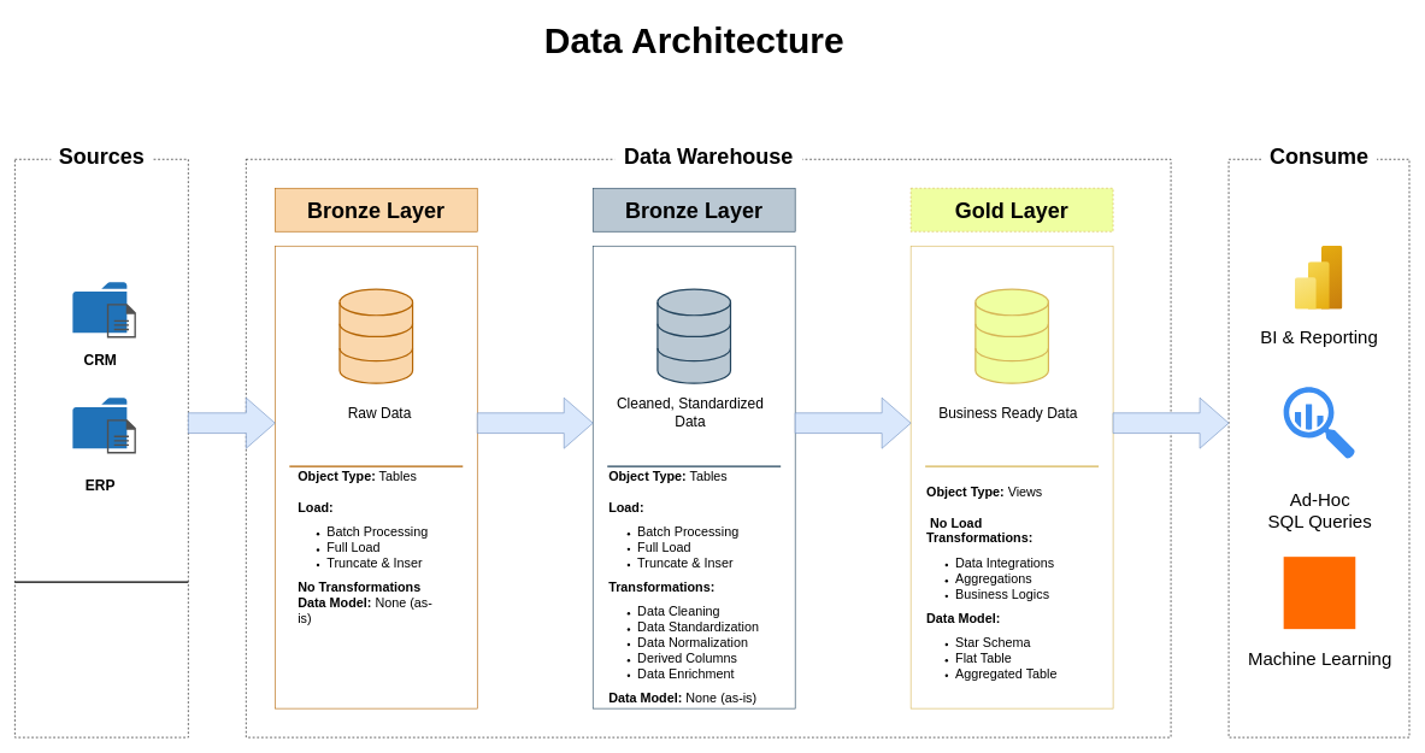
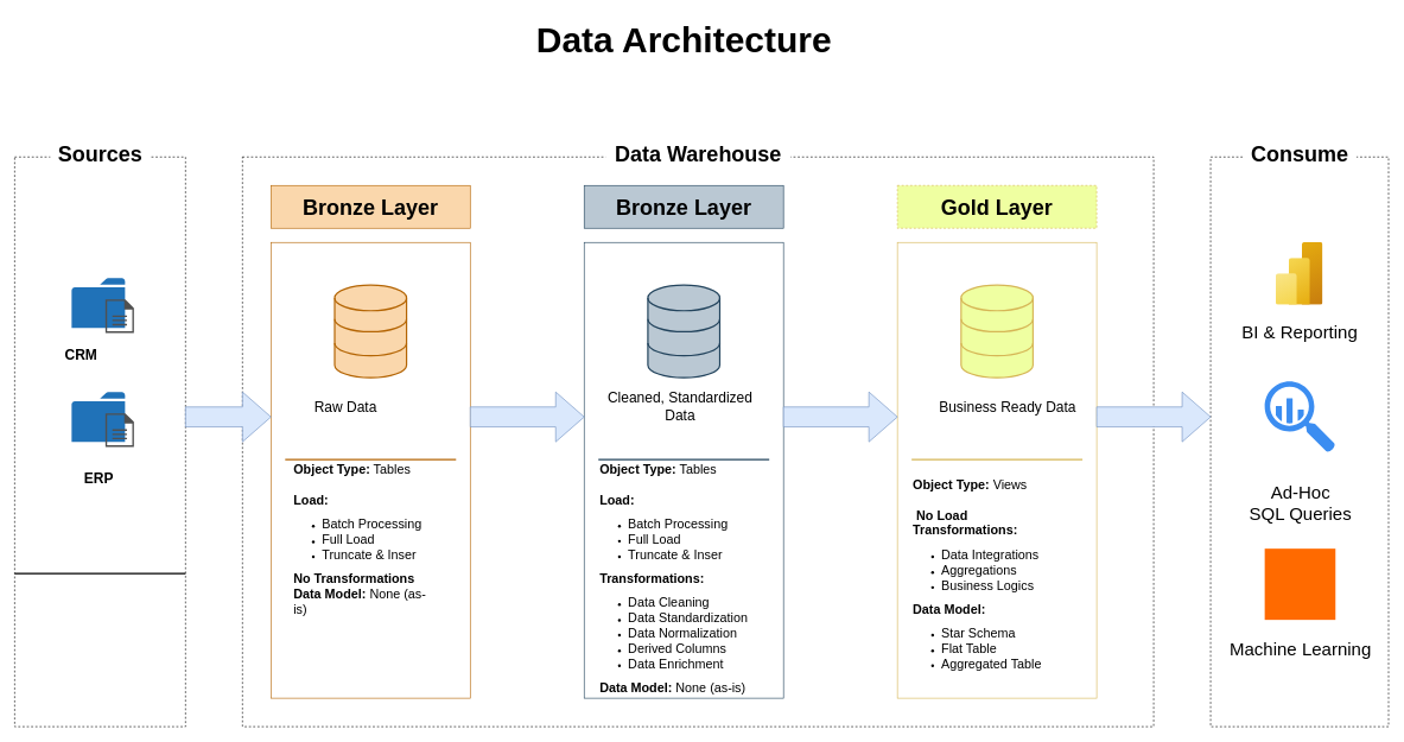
- <mxCell id="10" value="&lt;font style=&quot;font-size: 20px;&quot;&gt;&lt;b style=&quot;&quot;&gt;CRM&lt;/b&gt;&lt;/font&gt;" style="text;html=1;align=center;verticalAlign=middle;resizable=1;points=[];autosize=1;strokeColor=none;fillColor=none;fontSize=16;movable=1;rotatable=1;deletable=1;editable=1;locked=0;connectable=1;" vertex="1" parent="1"><mxGeometry x="102.5" y="477" width="70" height="40" as="geometry" /></mxCell>
+ <mxCell id="10" value="&lt;font style=&quot;font-size: 20px;&quot;&gt;&lt;b style=&quot;&quot;&gt;CRM&lt;/b&gt;&lt;/font&gt;" style="text;html=1;align=center;verticalAlign=middle;resizable=1;points=[];autosize=1;strokeColor=none;fillColor=none;fontSize=16;movable=1;rotatable=1;deletable=1;editable=1;locked=0;connectable=1;" vertex="1" parent="1"><mxGeometry x="77.5" y="477" width="70" height="40" as="geometry" /></mxCell>
- <mxCell id="23" value="&lt;span style=&quot;font-size: 20px;&quot;&gt;Raw Data&lt;/span&gt;" style="text;html=1;align=center;verticalAlign=middle;whiteSpace=wrap;rounded=0;" vertex="1" parent="1"><mxGeometry x="469.5" y="550" width="110" height="40" as="geometry" /></mxCell>
+ <mxCell id="23" value="&lt;span style=&quot;font-size: 20px;&quot;&gt;Raw Data&lt;/span&gt;" style="text;html=1;align=center;verticalAlign=middle;whiteSpace=wrap;rounded=0;" vertex="1" parent="1"><mxGeometry x="429.5" y="550" width="110" height="40" as="geometry" /></mxCell>
- <mxCell id="25" value="&lt;span style=&quot;font-size: 20px;&quot;&gt;Business Ready Data&lt;/span&gt;" style="text;html=1;align=center;verticalAlign=middle;whiteSpace=wrap;rounded=0;fillColor=none;strokeColor=none;" vertex="1" parent="1"><mxGeometry x="1280" y="550" width="230" height="40" as="geometry" /></mxCell>
+ <mxCell id="25" value="&lt;span style=&quot;font-size: 20px;&quot;&gt;Business Ready Data&lt;/span&gt;" style="text;html=1;align=center;verticalAlign=middle;whiteSpace=wrap;rounded=0;fillColor=none;strokeColor=none;" vertex="1" parent="1"><mxGeometry x="1300" y="550" width="230" height="40" as="geometry" /></mxCell>
